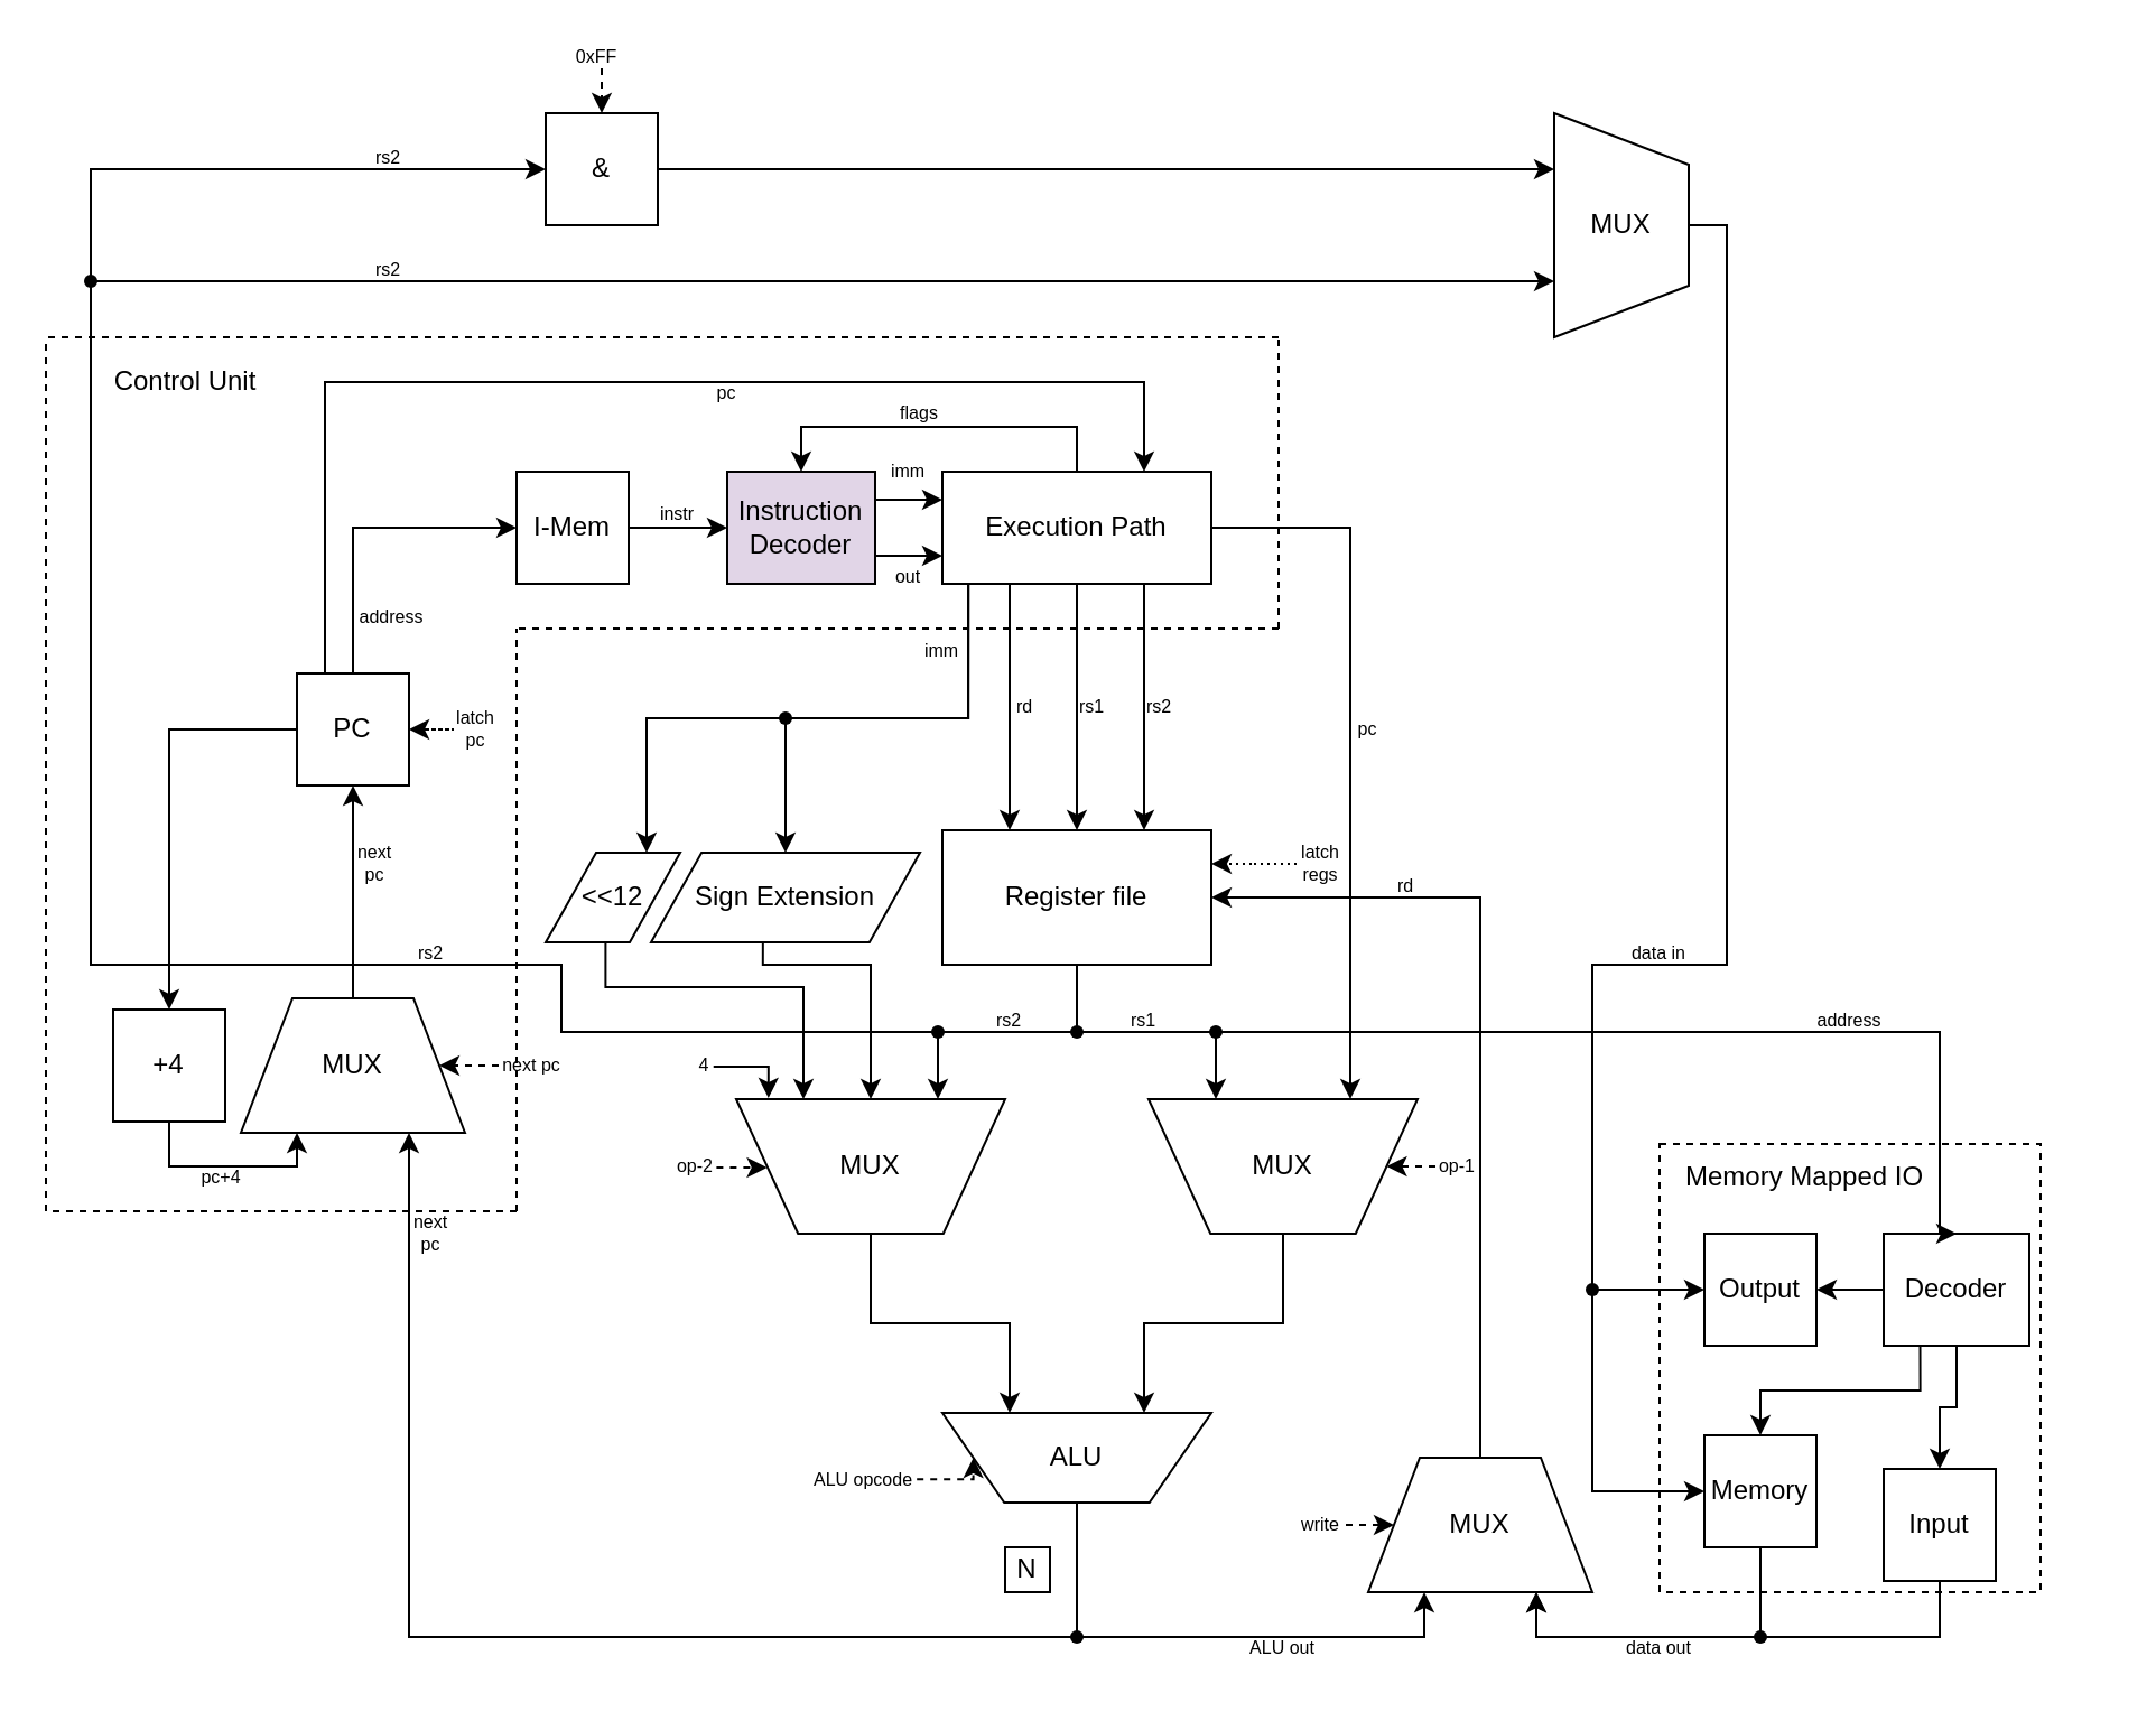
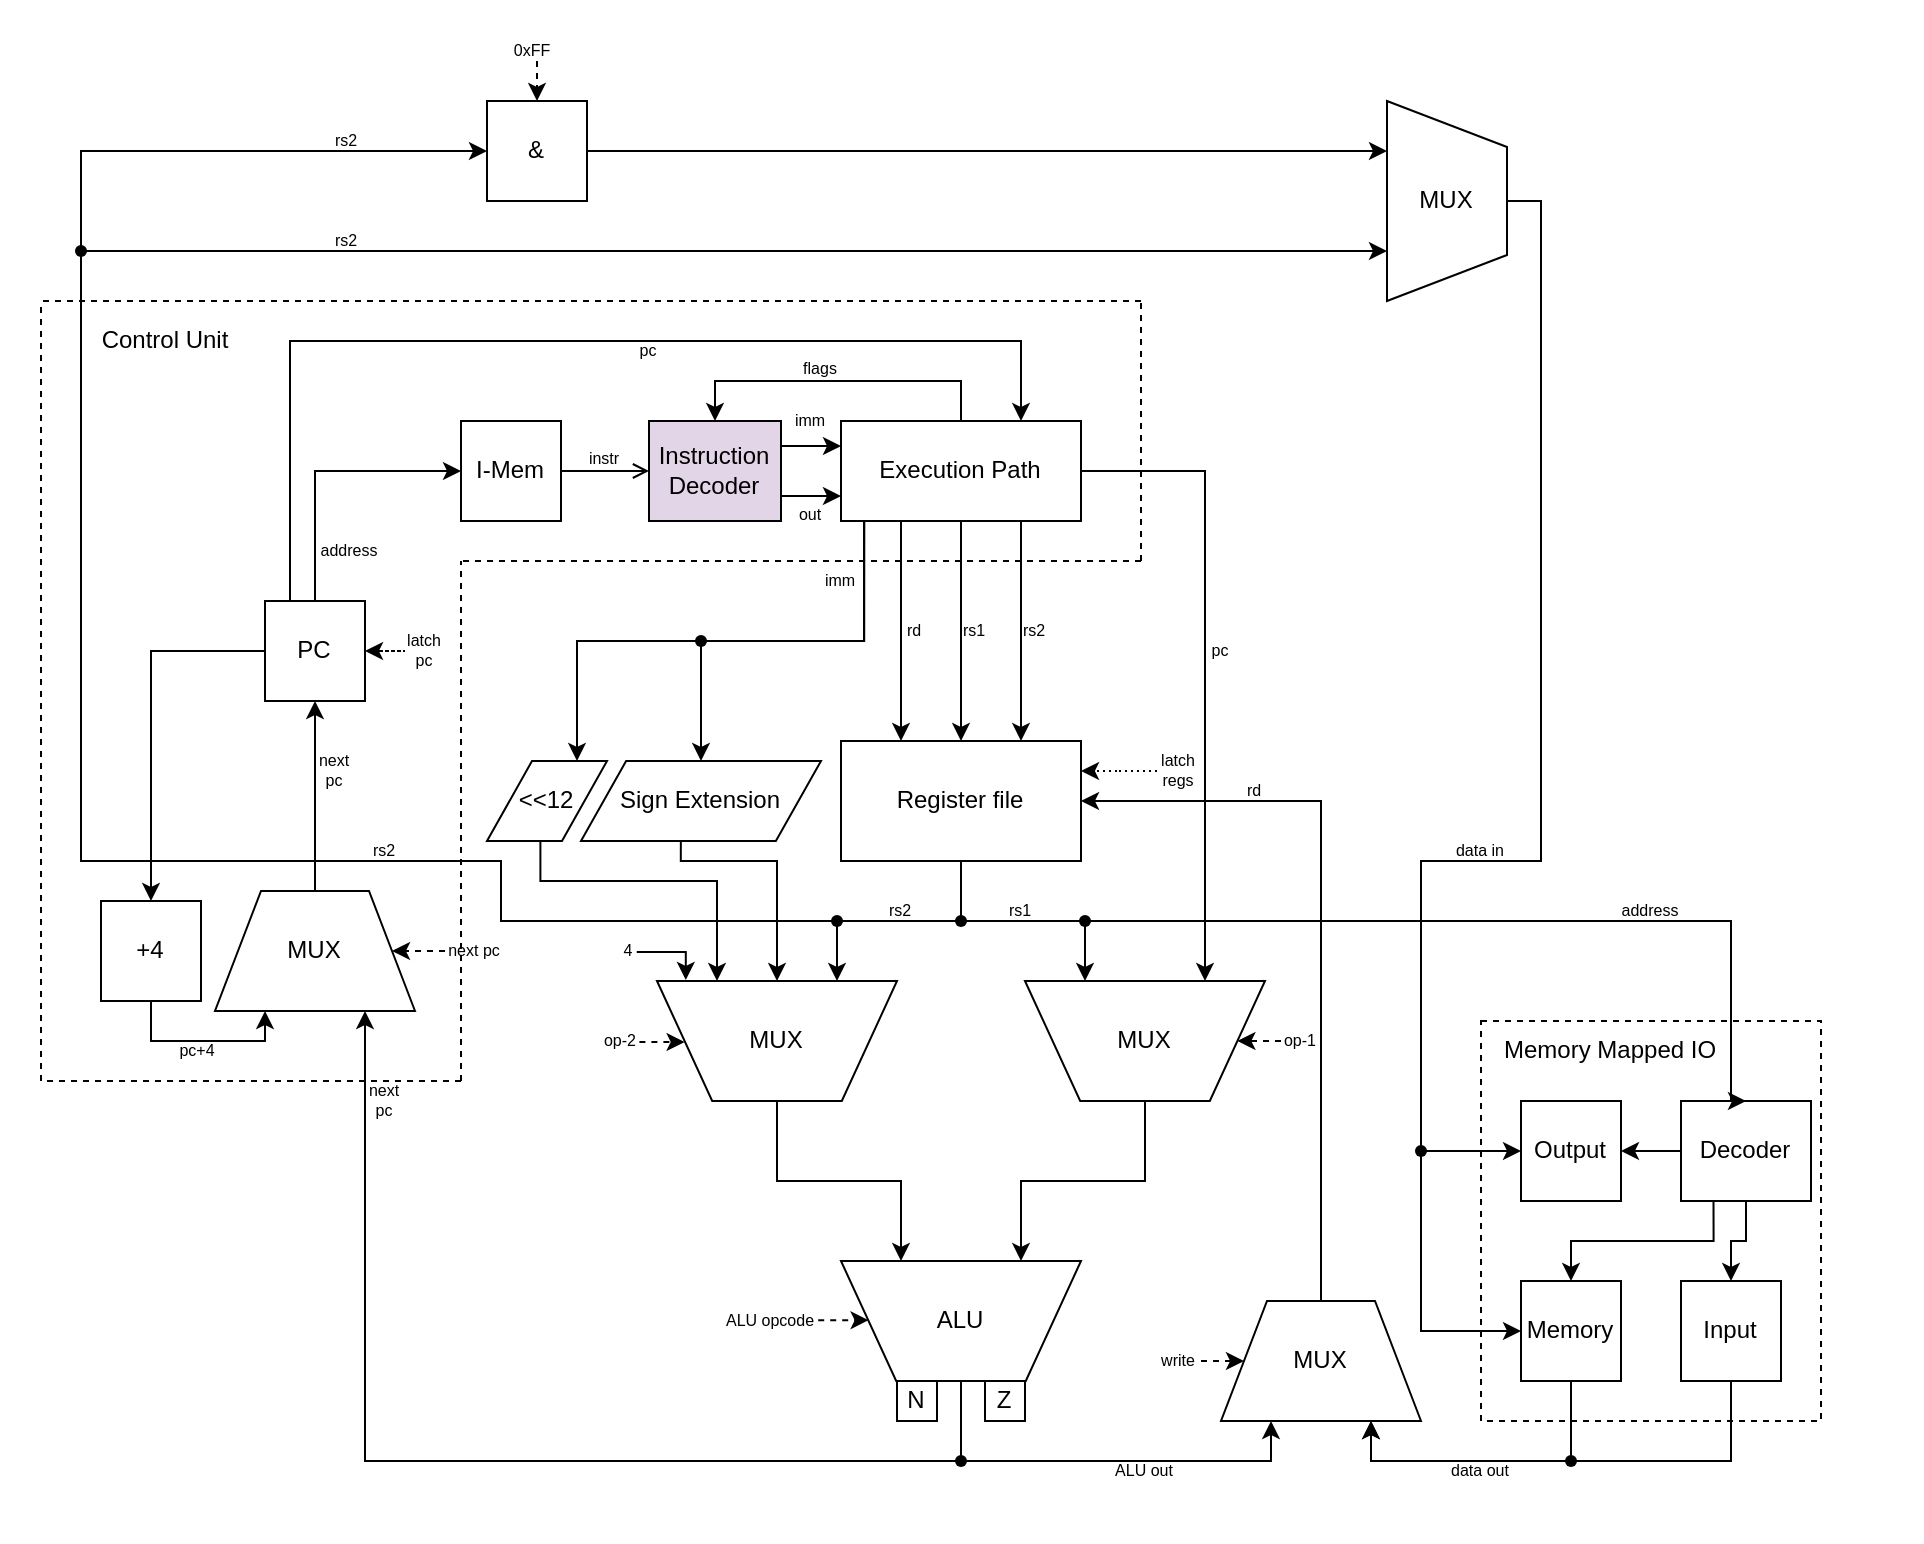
- <mxCell id="46" style="edgeStyle=orthogonalEdgeStyle;rounded=0;orthogonalLoop=1;jettySize=auto;html=1;entryX=0;entryY=0.5;entryDx=0;entryDy=0;" edge="1" parent="1" source="47" target="50"><mxGeometry relative="1" as="geometry" /></mxCell>
+ <mxCell id="46" style="edgeStyle=orthogonalEdgeStyle;rounded=0;orthogonalLoop=1;jettySize=auto;html=1;entryX=0;entryY=0.5;entryDx=0;entryDy=0;endArrow=open;" edge="1" parent="1" source="47" target="50"><mxGeometry relative="1" as="geometry" /></mxCell>
- <mxCell id="4" value="ALU" style="verticalLabelPosition=middle;verticalAlign=middle;html=1;shape=trapezoid;perimeter=trapezoidPerimeter;whiteSpace=wrap;size=0.23;arcSize=10;flipV=1;labelPosition=center;align=center;" vertex="1" parent="1"><mxGeometry x="420" y="630" width="120" height="40" as="geometry" /></mxCell>
+ <mxCell id="4" value="ALU" style="verticalLabelPosition=middle;verticalAlign=middle;html=1;shape=trapezoid;perimeter=trapezoidPerimeter;whiteSpace=wrap;size=0.23;arcSize=10;flipV=1;labelPosition=center;align=center;" vertex="1" parent="1"><mxGeometry x="420" y="630" width="120" height="60" as="geometry" /></mxCell>
- <mxCell id="20" value="Input" style="whiteSpace=wrap;html=1;aspect=fixed;" vertex="1" parent="1"><mxGeometry x="840" y="655" width="50" height="50" as="geometry" /></mxCell>
+ <mxCell id="20" value="Input" style="whiteSpace=wrap;html=1;aspect=fixed;" vertex="1" parent="1"><mxGeometry x="840" y="640" width="50" height="50" as="geometry" /></mxCell>
+ <mxCell id="8" value="Z" style="rounded=0;whiteSpace=wrap;html=1;" vertex="1" parent="1"><mxGeometry x="492" y="690" width="20" height="20" as="geometry" /></mxCell>
